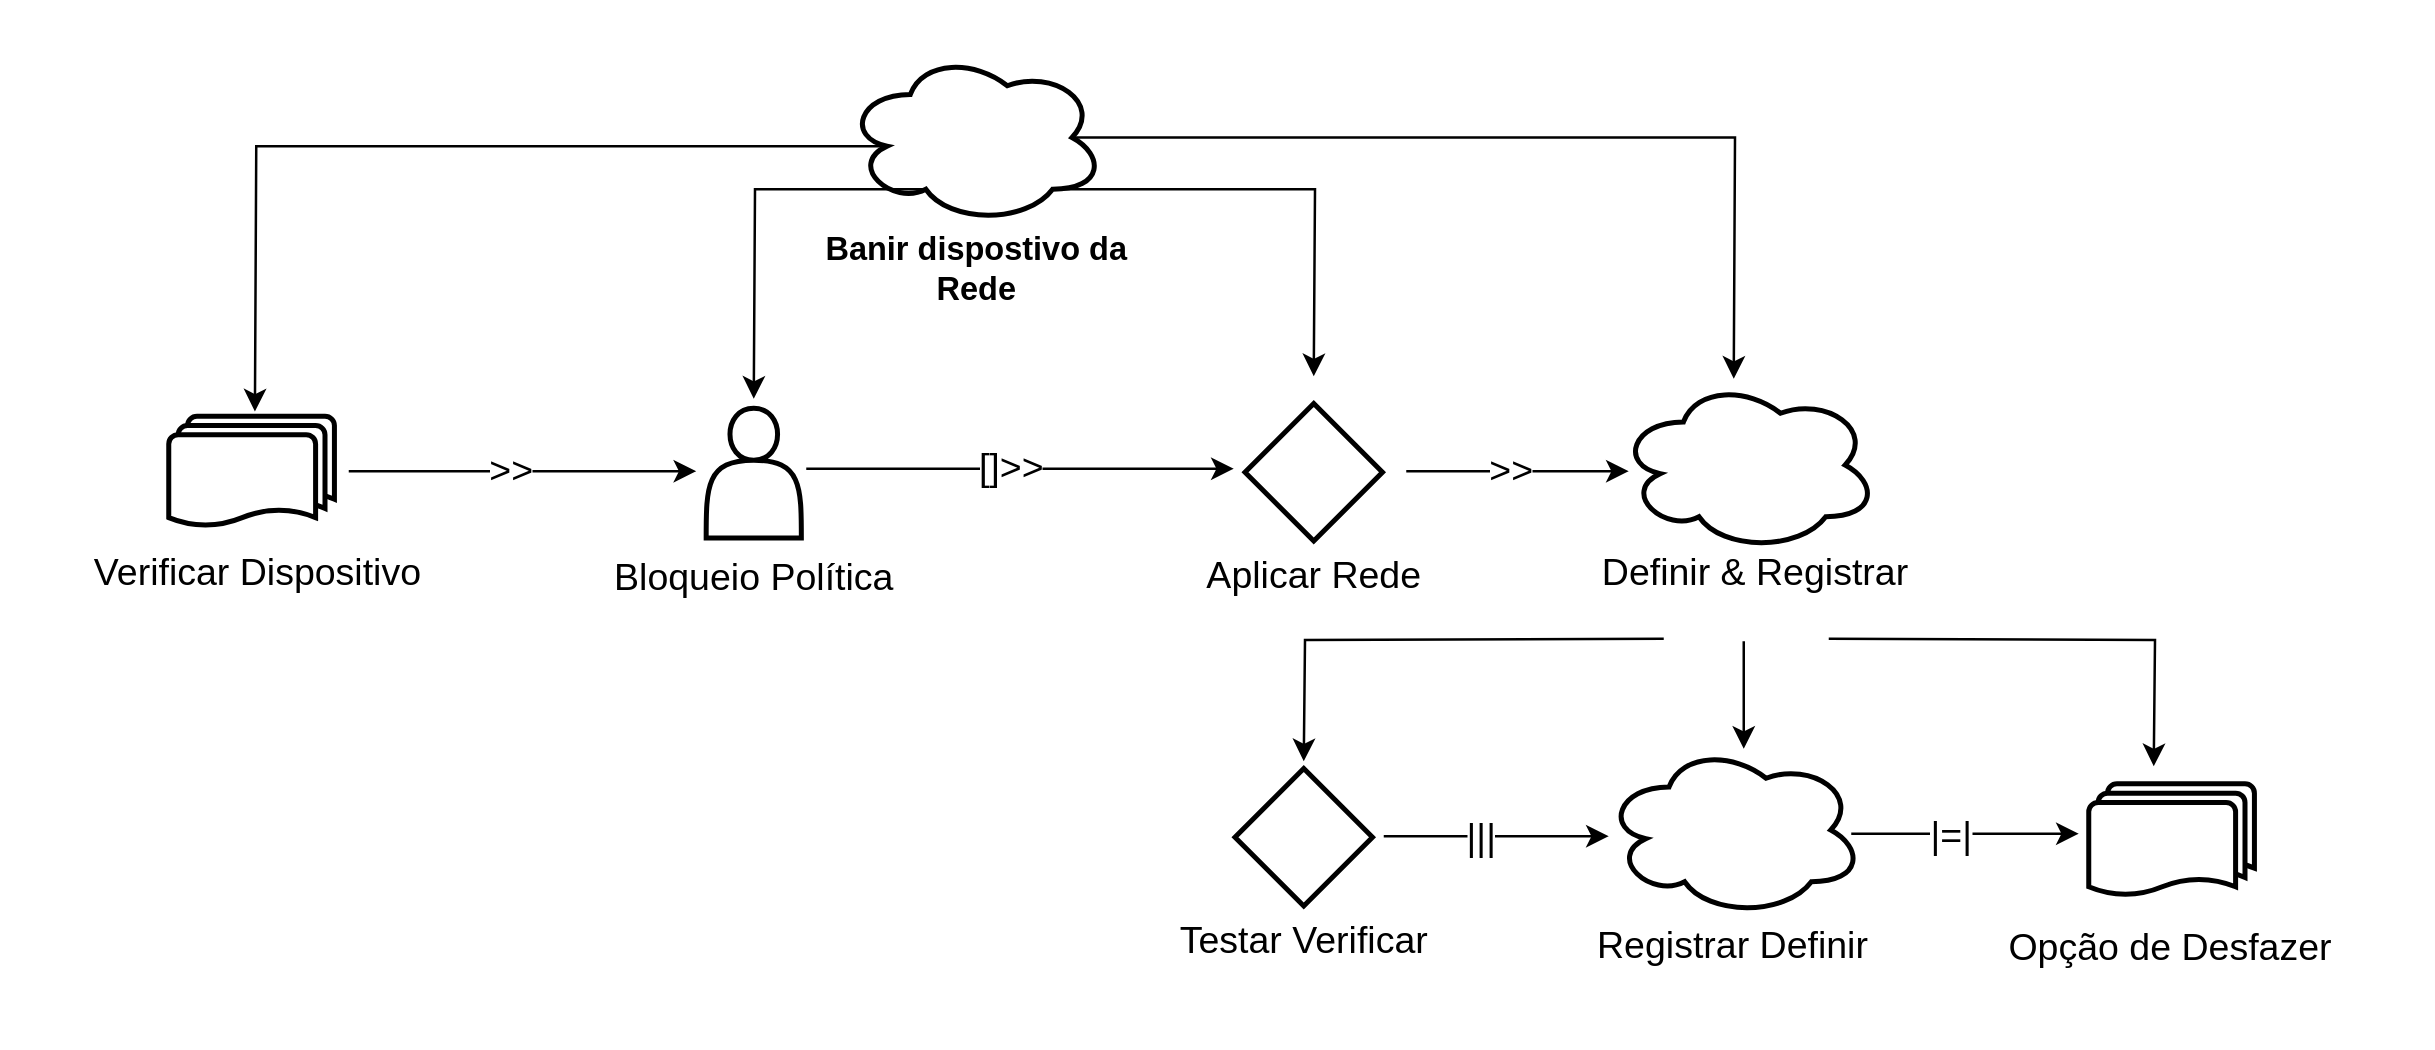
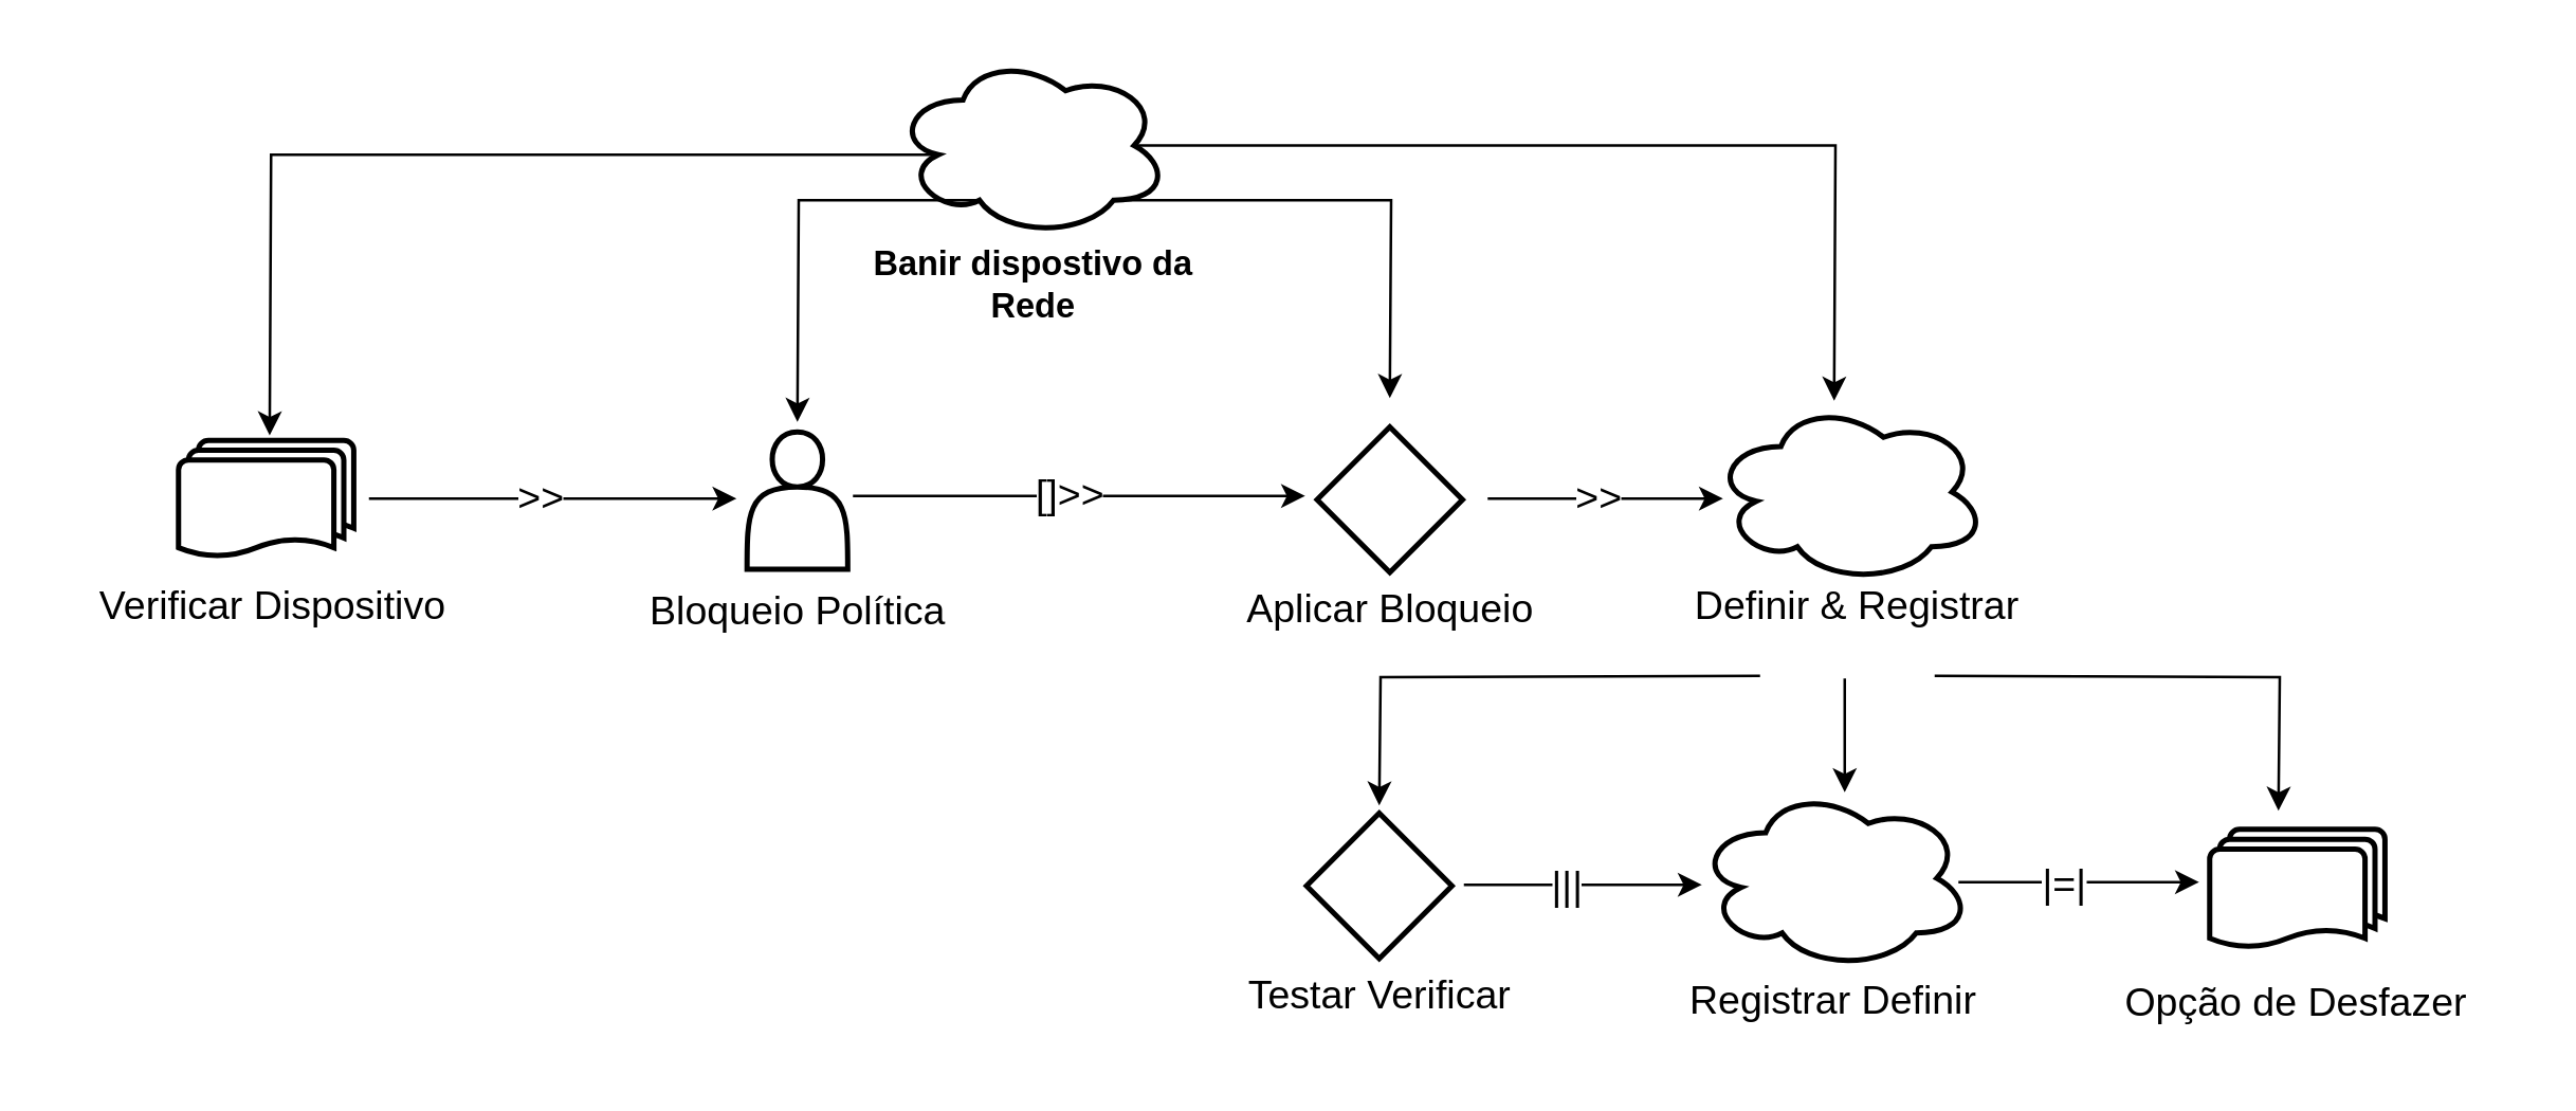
- <mxCell id="32" value="&lt;span style=&quot;font-size: 15px;&quot;&gt;Aplicar Rede&lt;/span&gt;" style="text;whiteSpace=wrap;html=1;labelBackgroundColor=none;align=center;" vertex="1" parent="31"><mxGeometry x="-7.5" y="51.91" width="181" height="30.28" as="geometry" /></mxCell>
+ <mxCell id="32" value="&lt;span style=&quot;font-size: 15px;&quot;&gt;Aplicar Bloqueio&lt;/span&gt;" style="text;whiteSpace=wrap;html=1;labelBackgroundColor=none;align=center;" vertex="1" parent="31"><mxGeometry x="-7.5" y="51.91" width="181" height="30.28" as="geometry" /></mxCell>
